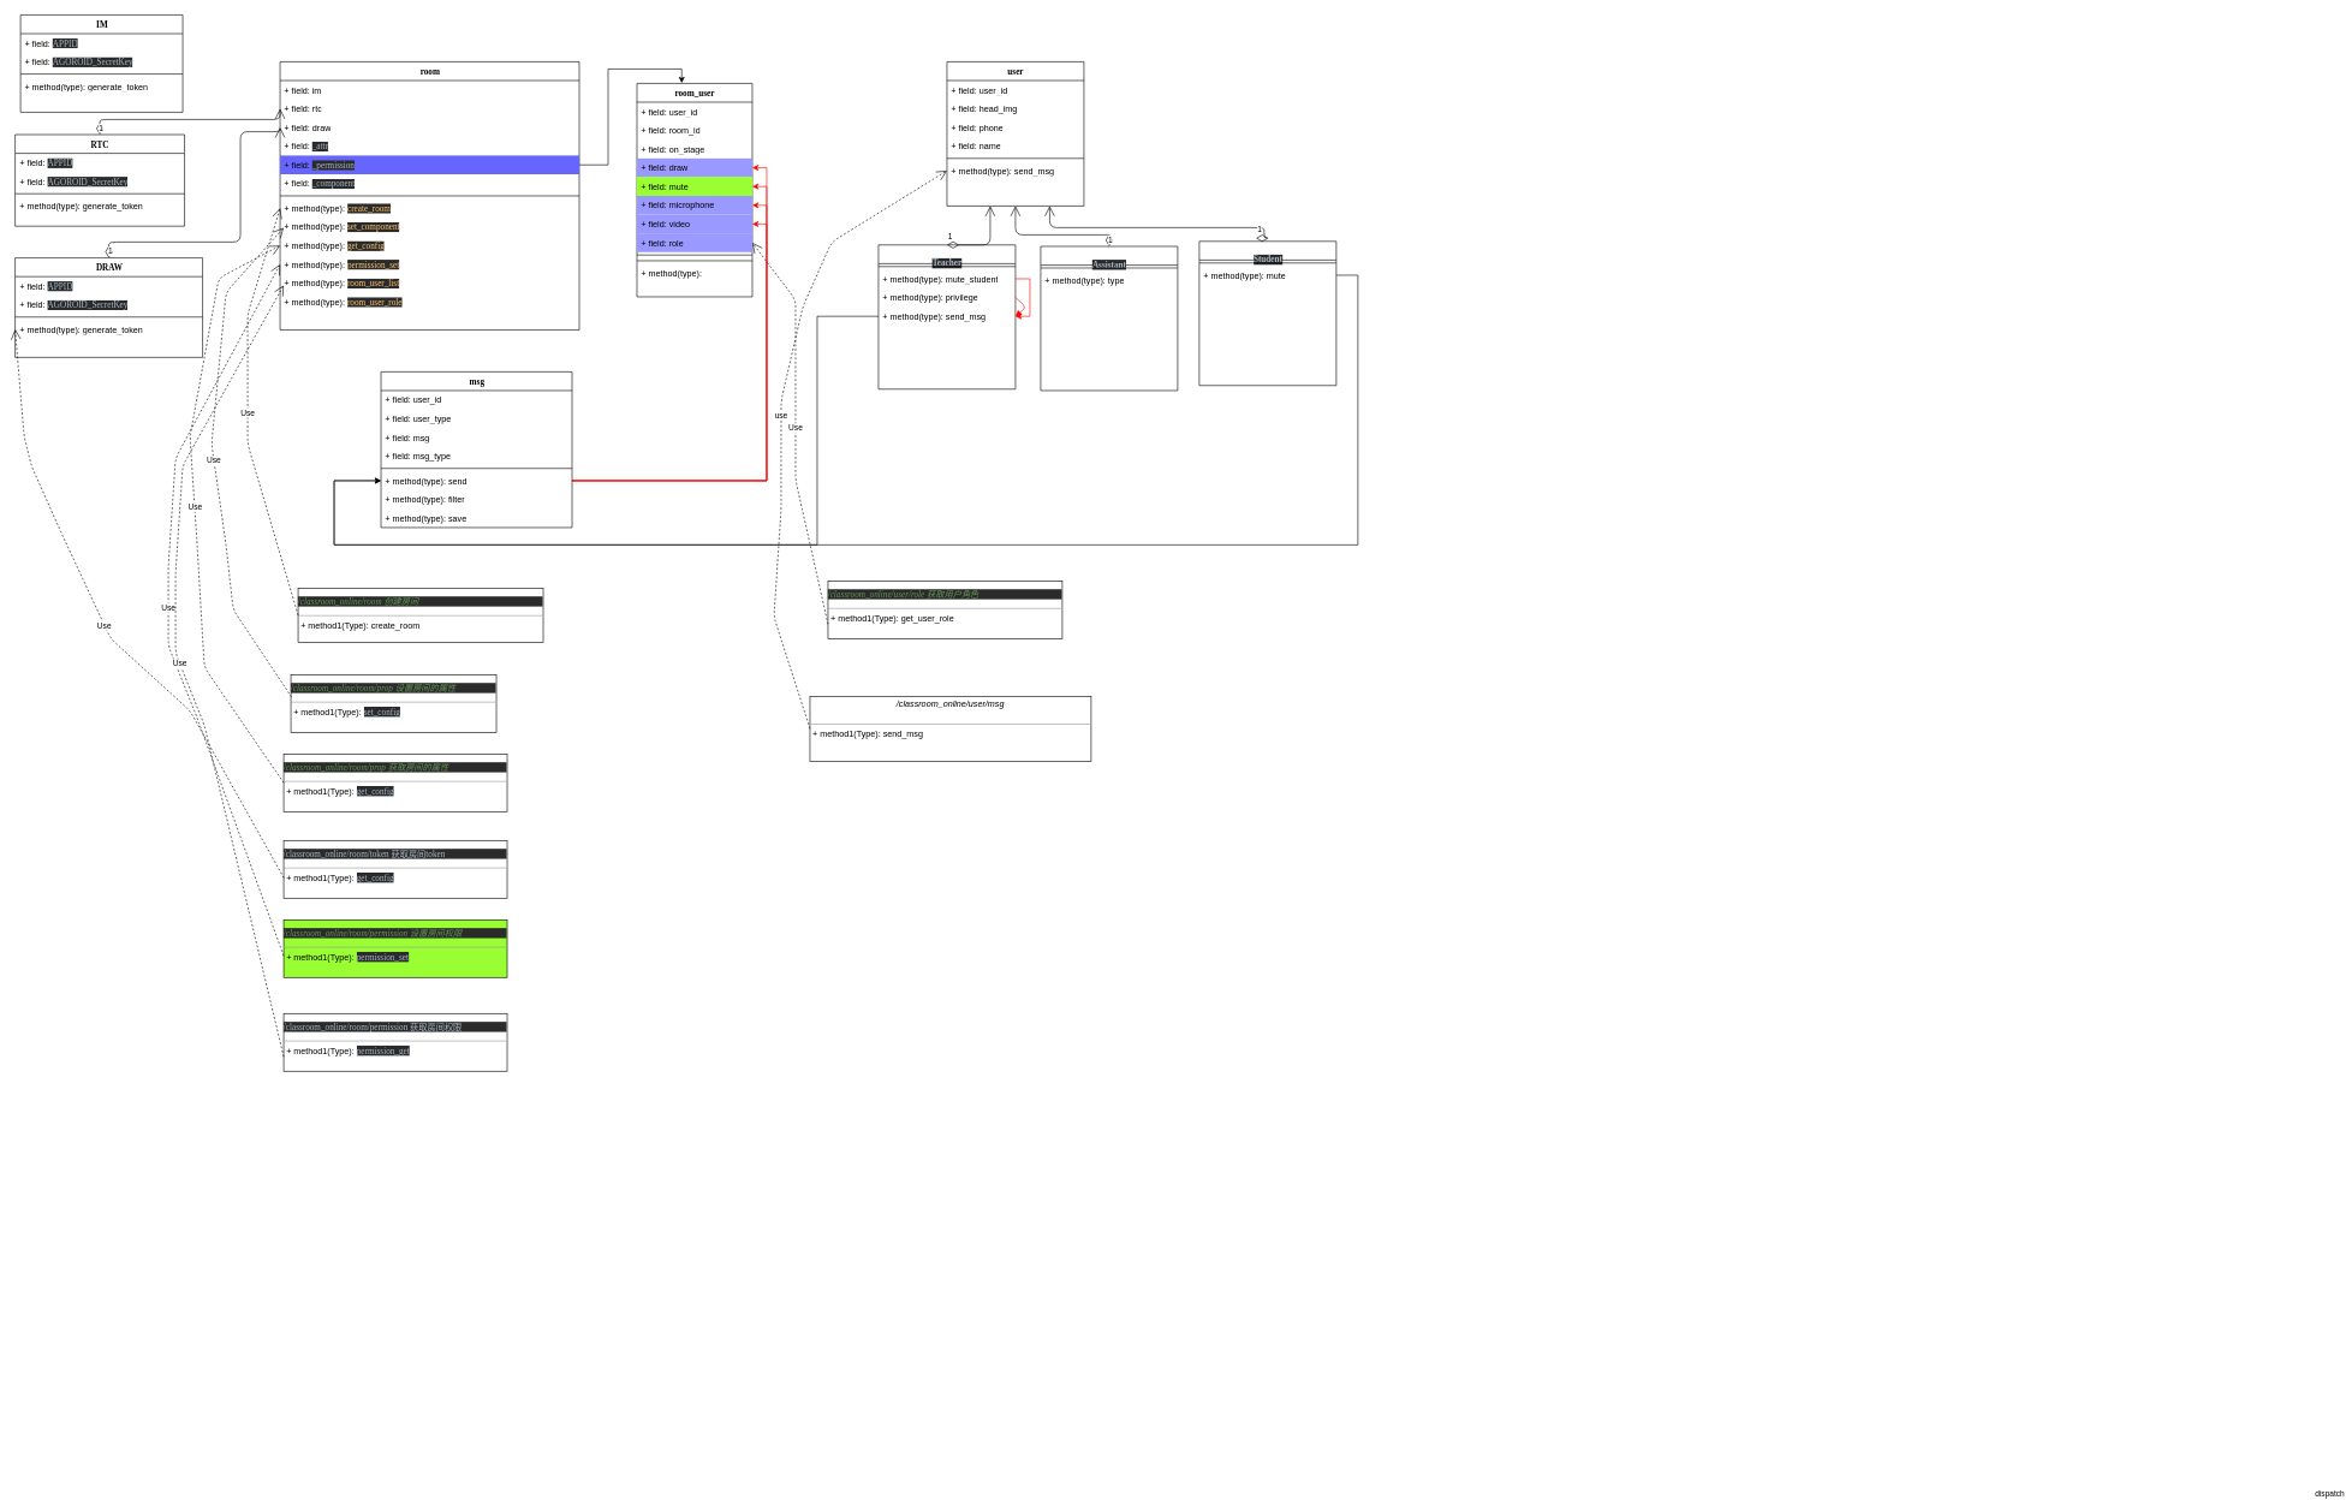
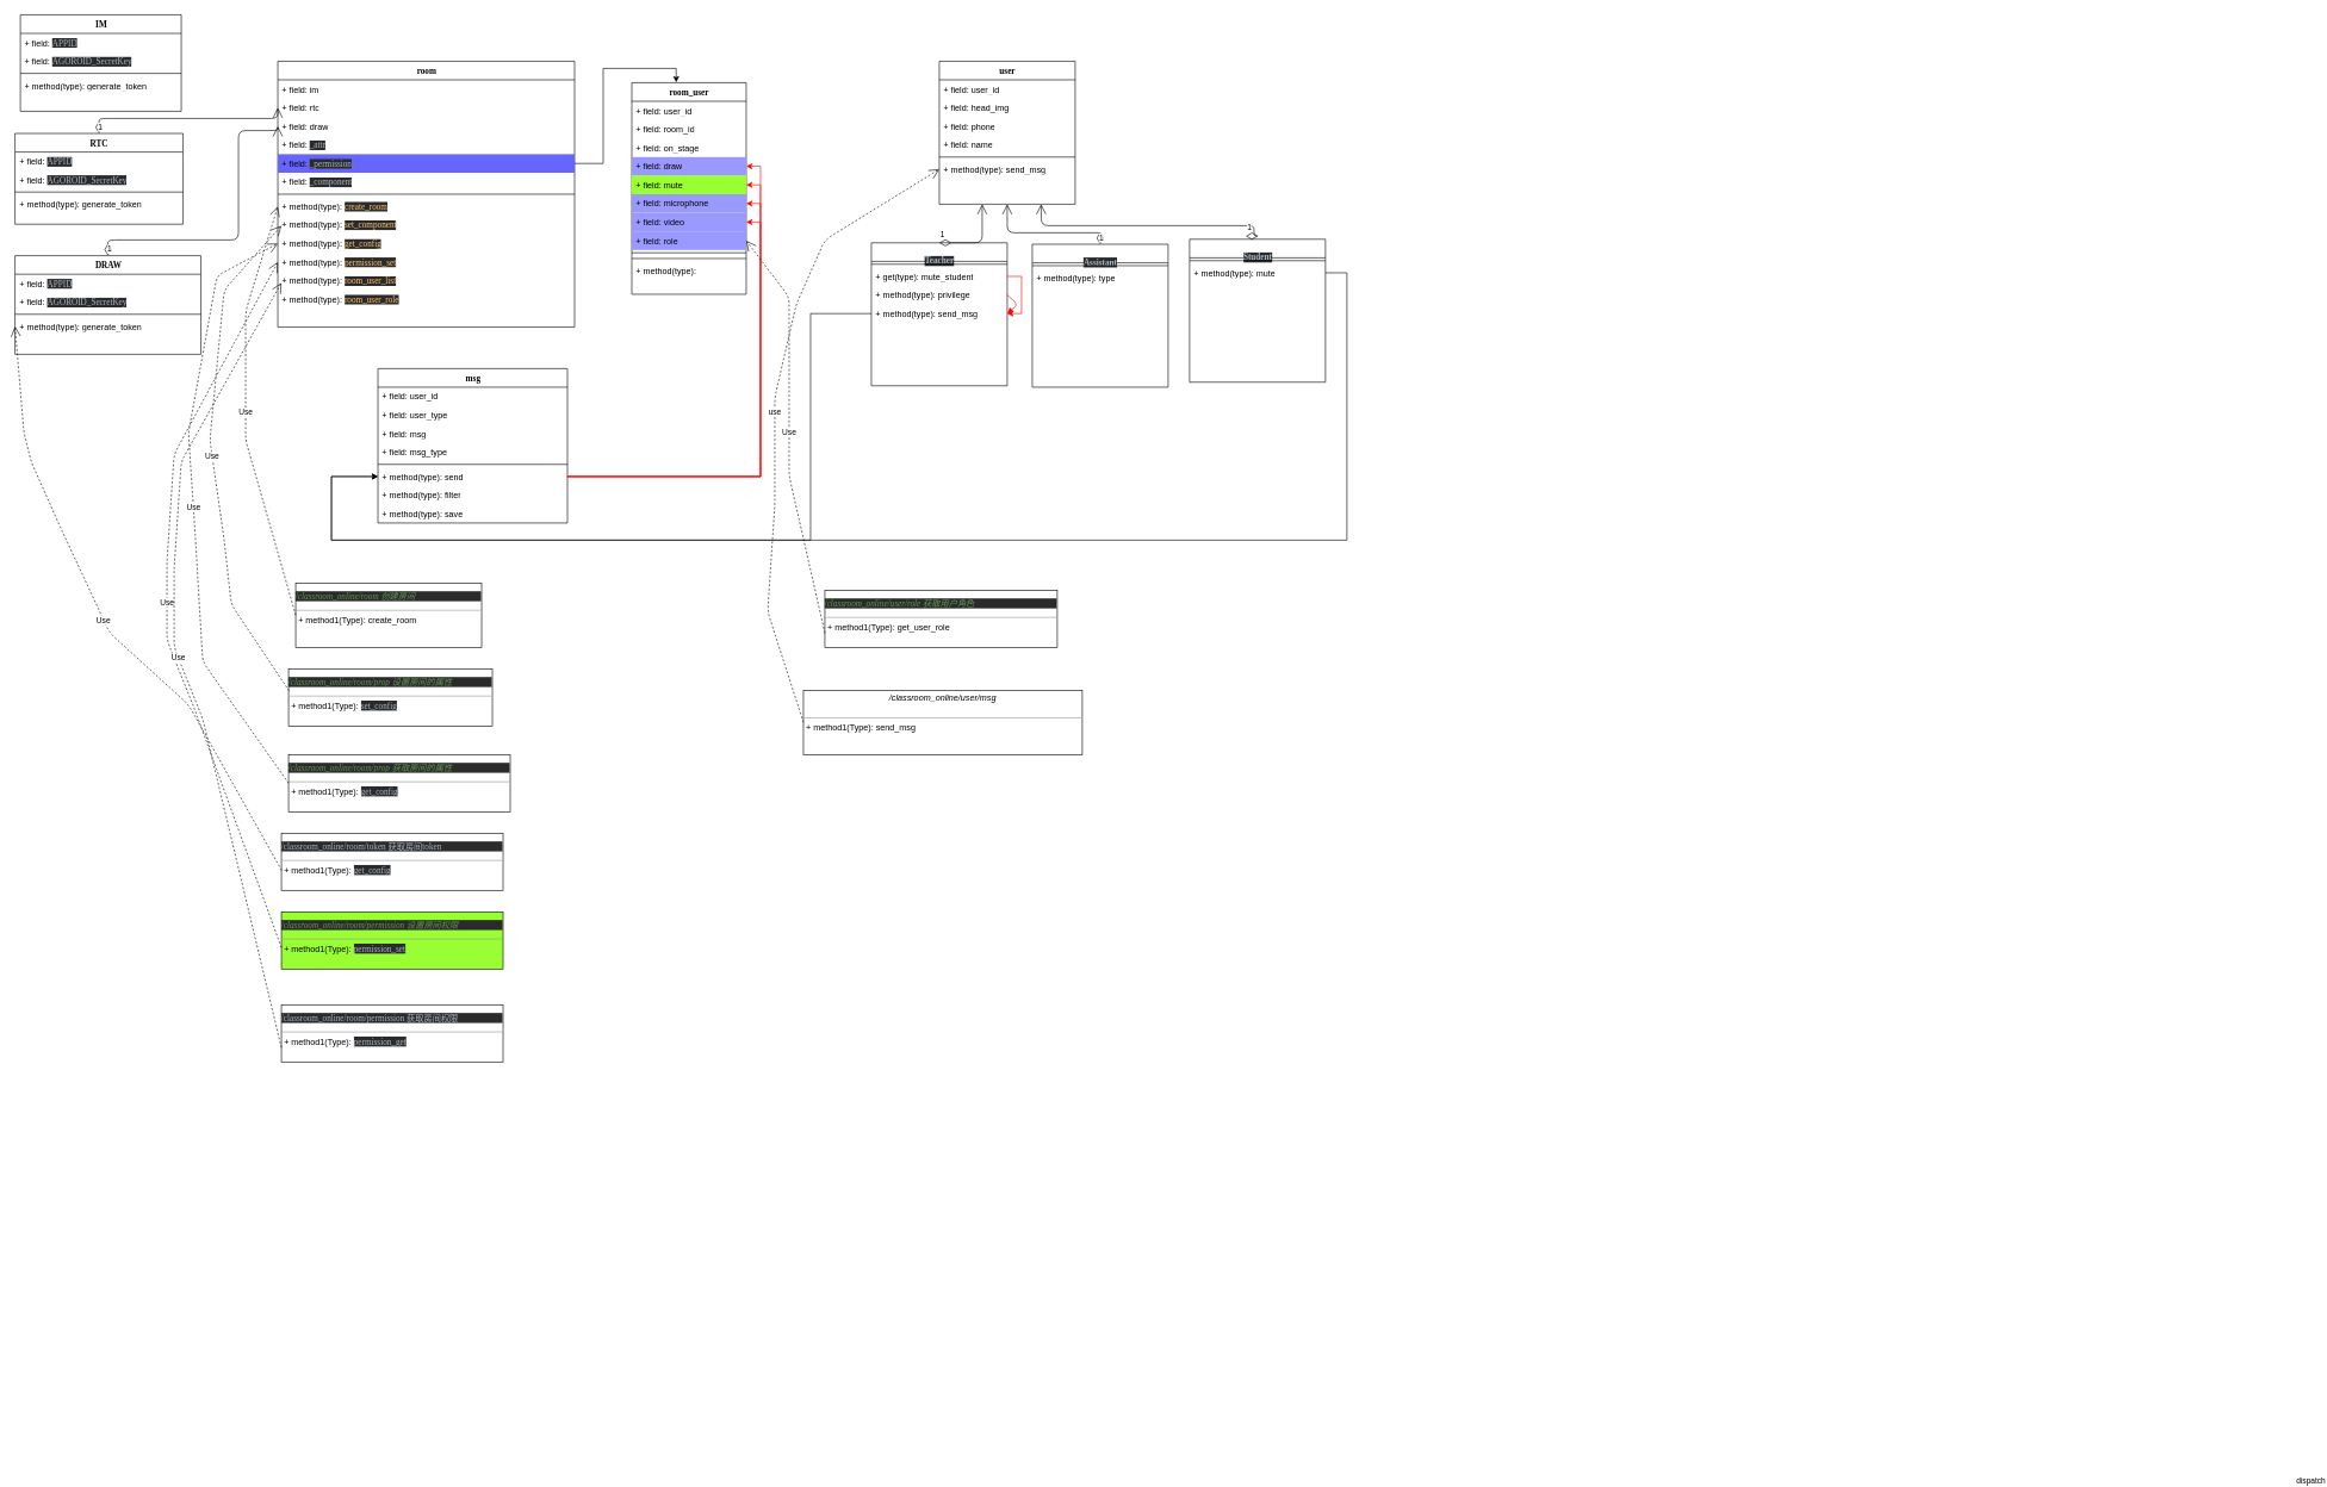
- <mxCell id="61" value="+ method(type): mute_student" style="text;html=1;strokeColor=none;fillColor=none;align=left;verticalAlign=top;spacingLeft=4;spacingRight=4;whiteSpace=wrap;overflow=hidden;rotatable=0;points=[[0,0.5],[1,0.5]];portConstraint=eastwest;" vertex="1" parent="58"><mxGeometry y="34" width="190" height="26" as="geometry" /></mxCell>
+ <mxCell id="61" value="+ get(type): mute_student" style="text;html=1;strokeColor=none;fillColor=none;align=left;verticalAlign=top;spacingLeft=4;spacingRight=4;whiteSpace=wrap;overflow=hidden;rotatable=0;points=[[0,0.5],[1,0.5]];portConstraint=eastwest;" vertex="1" parent="58"><mxGeometry y="34" width="190" height="26" as="geometry" /></mxCell>
- <mxCell id="42" value="&lt;pre style=&quot;background-color: #2b2b2b ; color: #a9b7c6 ; font-family: &amp;#34;menlo&amp;#34; ; font-size: 9.0pt&quot;&gt;&lt;span style=&quot;color: #629755 ; font-style: italic&quot;&gt;/classroom_online/user/role 获取用户角色&lt;/span&gt;&lt;/pre&gt;&lt;hr size=&quot;1&quot;&gt;&lt;p style=&quot;margin: 0px ; margin-left: 4px&quot;&gt;+ method1(Type): get_user_role&lt;br&gt;&lt;br&gt;&lt;/p&gt;" style="verticalAlign=top;align=left;overflow=fill;fontSize=12;fontFamily=Helvetica;html=1;rounded=0;shadow=0;comic=0;labelBackgroundColor=none;strokeColor=#000000;strokeWidth=1;fillColor=#ffffff;" vertex="1" parent="1"><mxGeometry x="1148" y="805" width="325" height="80" as="geometry" /></mxCell>
+ <mxCell id="42" value="&lt;pre style=&quot;background-color: #2b2b2b ; color: #a9b7c6 ; font-family: &amp;#34;menlo&amp;#34; ; font-size: 9.0pt&quot;&gt;&lt;span style=&quot;color: #629755 ; font-style: italic&quot;&gt;/classroom_online/user/role 获取用户角色&lt;/span&gt;&lt;/pre&gt;&lt;hr size=&quot;1&quot;&gt;&lt;p style=&quot;margin: 0px ; margin-left: 4px&quot;&gt;+ method1(Type): get_user_role&lt;br&gt;&lt;br&gt;&lt;/p&gt;" style="verticalAlign=top;align=left;overflow=fill;fontSize=12;fontFamily=Helvetica;html=1;rounded=0;shadow=0;comic=0;labelBackgroundColor=none;strokeColor=#000000;strokeWidth=1;fillColor=#ffffff;" vertex="1" parent="1"><mxGeometry x="1153" y="825" width="325" height="80" as="geometry" /></mxCell>
- <mxCell id="44" value="&lt;pre style=&quot;background-color: #2b2b2b ; color: #a9b7c6 ; font-family: &amp;#34;menlo&amp;#34; ; font-size: 9.0pt&quot;&gt;&lt;span style=&quot;color: #629755 ; font-style: italic&quot;&gt;/classroom_online/room 创建房间&lt;/span&gt;&lt;/pre&gt;&lt;hr size=&quot;1&quot;&gt;&lt;p style=&quot;margin: 0px ; margin-left: 4px&quot;&gt;+ method1(Type): create_room&lt;br&gt;&lt;/p&gt;" style="verticalAlign=top;align=left;overflow=fill;fontSize=12;fontFamily=Helvetica;html=1;rounded=0;shadow=0;comic=0;labelBackgroundColor=none;strokeColor=#000000;strokeWidth=1;fillColor=#ffffff;" vertex="1" parent="1"><mxGeometry x="413" y="815" width="340" height="75" as="geometry" /></mxCell>
+ <mxCell id="44" value="&lt;pre style=&quot;background-color: #2b2b2b ; color: #a9b7c6 ; font-family: &amp;#34;menlo&amp;#34; ; font-size: 9.0pt&quot;&gt;&lt;span style=&quot;color: #629755 ; font-style: italic&quot;&gt;/classroom_online/room 创建房间&lt;/span&gt;&lt;/pre&gt;&lt;hr size=&quot;1&quot;&gt;&lt;p style=&quot;margin: 0px ; margin-left: 4px&quot;&gt;+ method1(Type): create_room&lt;br&gt;&lt;/p&gt;" style="verticalAlign=top;align=left;overflow=fill;fontSize=12;fontFamily=Helvetica;html=1;rounded=0;shadow=0;comic=0;labelBackgroundColor=none;strokeColor=#000000;strokeWidth=1;fillColor=#ffffff;" vertex="1" parent="1"><mxGeometry x="413" y="815" width="260" height="90" as="geometry" /></mxCell>
- <mxCell id="41" value="&lt;pre style=&quot;background-color: #2b2b2b ; color: #a9b7c6 ; font-family: &amp;#34;menlo&amp;#34; ; font-size: 9.0pt&quot;&gt;&lt;span style=&quot;color: #629755 ; font-style: italic&quot;&gt;/classroom_online/room/prop 获取房间的属性&lt;/span&gt;&lt;/pre&gt;&lt;hr size=&quot;1&quot;&gt;&lt;p style=&quot;margin: 0px ; margin-left: 4px&quot;&gt;+ method1(Type):&amp;nbsp;&lt;span style=&quot;background-color: rgb(43 , 43 , 43) ; color: rgb(169 , 183 , 198) ; font-family: &amp;#34;menlo&amp;#34; ; font-size: 9pt&quot;&gt;get_config&lt;/span&gt;&lt;/p&gt;&lt;p style=&quot;margin: 0px ; margin-left: 4px&quot;&gt;&lt;br&gt;&lt;/p&gt;" style="verticalAlign=top;align=left;overflow=fill;fontSize=12;fontFamily=Helvetica;html=1;rounded=0;shadow=0;comic=0;labelBackgroundColor=none;strokeColor=#000000;strokeWidth=1;fillColor=#ffffff;" vertex="1" parent="1"><mxGeometry x="393" y="1045" width="310" height="80" as="geometry" /></mxCell>
+ <mxCell id="41" value="&lt;pre style=&quot;background-color: #2b2b2b ; color: #a9b7c6 ; font-family: &amp;#34;menlo&amp;#34; ; font-size: 9.0pt&quot;&gt;&lt;span style=&quot;color: #629755 ; font-style: italic&quot;&gt;/classroom_online/room/prop 获取房间的属性&lt;/span&gt;&lt;/pre&gt;&lt;hr size=&quot;1&quot;&gt;&lt;p style=&quot;margin: 0px ; margin-left: 4px&quot;&gt;+ method1(Type):&amp;nbsp;&lt;span style=&quot;background-color: rgb(43 , 43 , 43) ; color: rgb(169 , 183 , 198) ; font-family: &amp;#34;menlo&amp;#34; ; font-size: 9pt&quot;&gt;get_config&lt;/span&gt;&lt;/p&gt;&lt;p style=&quot;margin: 0px ; margin-left: 4px&quot;&gt;&lt;br&gt;&lt;/p&gt;" style="verticalAlign=top;align=left;overflow=fill;fontSize=12;fontFamily=Helvetica;html=1;rounded=0;shadow=0;comic=0;labelBackgroundColor=none;strokeColor=#000000;strokeWidth=1;fillColor=#ffffff;" vertex="1" parent="1"><mxGeometry x="403" y="1055" width="310" height="80" as="geometry" /></mxCell>
